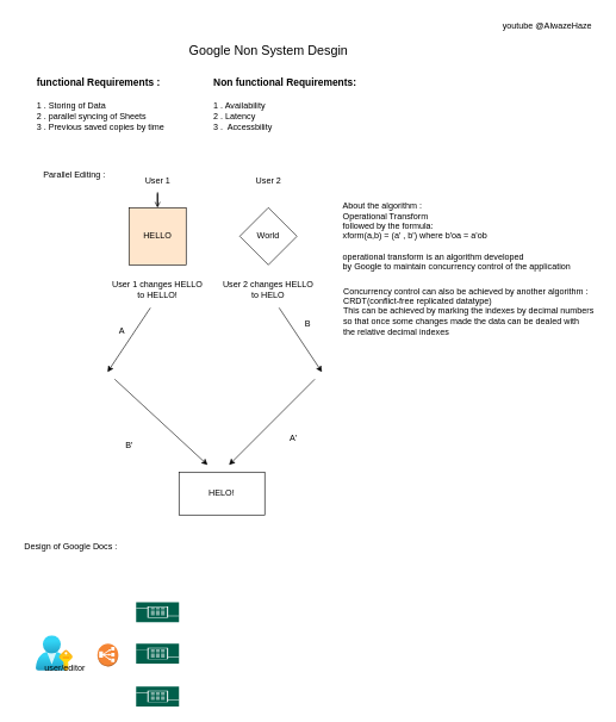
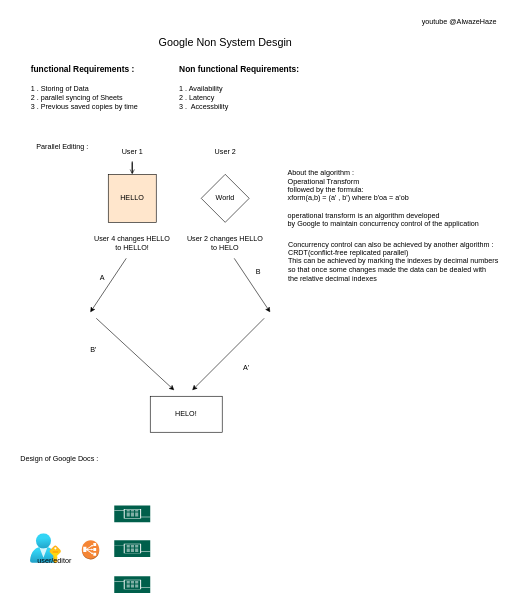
- <mxCell id="12" value="User 1 changes HELLO to HELLO!" style="text;html=1;strokeColor=none;fillColor=none;align=center;verticalAlign=middle;whiteSpace=wrap;rounded=0;" vertex="1" parent="1"><mxGeometry x="150" y="390" width="140" height="30" as="geometry" /></mxCell>
+ <mxCell id="12" value="User 4 changes HELLO to HELLO!" style="text;html=1;strokeColor=none;fillColor=none;align=center;verticalAlign=middle;whiteSpace=wrap;rounded=0;" vertex="1" parent="1"><mxGeometry x="150" y="390" width="140" height="30" as="geometry" /></mxCell>
- <mxCell id="25" value="&lt;div style=&quot;text-align: justify;&quot;&gt;Concurrency control can also be achieved by another algorithm :&amp;nbsp;&lt;/div&gt;&lt;div style=&quot;text-align: justify;&quot;&gt;CRDT(conflict-free replicated datatype)&amp;nbsp;&lt;/div&gt;&lt;div style=&quot;text-align: justify;&quot;&gt;This can be achieved by marking the indexes by decimal numbers&lt;/div&gt;&lt;div style=&quot;text-align: justify;&quot;&gt;so that once some changes made the data can be dealed with&amp;nbsp;&lt;/div&gt;&lt;div style=&quot;text-align: justify;&quot;&gt;the relative&amp;nbsp;&lt;span style=&quot;background-color: initial;&quot;&gt;decimal indexes&amp;nbsp;&lt;/span&gt;&lt;/div&gt;" style="text;html=1;align=center;verticalAlign=middle;resizable=0;points=[];autosize=1;strokeColor=none;fillColor=none;" vertex="1" parent="1"><mxGeometry x="470" y="390" width="370" height="90" as="geometry" /></mxCell>
+ <mxCell id="25" value="&lt;div style=&quot;text-align: justify;&quot;&gt;Concurrency control can also be achieved by another algorithm :&amp;nbsp;&lt;/div&gt;&lt;div style=&quot;text-align: justify;&quot;&gt;CRDT(conflict-free replicated parallel)&amp;nbsp;&lt;/div&gt;&lt;div style=&quot;text-align: justify;&quot;&gt;This can be achieved by marking the indexes by decimal numbers&lt;/div&gt;&lt;div style=&quot;text-align: justify;&quot;&gt;so that once some changes made the data can be dealed with&amp;nbsp;&lt;/div&gt;&lt;div style=&quot;text-align: justify;&quot;&gt;the relative&amp;nbsp;&lt;span style=&quot;background-color: initial;&quot;&gt;decimal indexes&amp;nbsp;&lt;/span&gt;&lt;/div&gt;" style="text;html=1;align=center;verticalAlign=middle;resizable=0;points=[];autosize=1;strokeColor=none;fillColor=none;" vertex="1" parent="1"><mxGeometry x="470" y="390" width="370" height="90" as="geometry" /></mxCell>
- <mxCell id="21" value="B'" style="text;html=1;align=center;verticalAlign=middle;resizable=0;points=[];autosize=1;strokeColor=none;fillColor=none;" vertex="1" parent="1"><mxGeometry x="165" y="608" width="30" height="30" as="geometry" /></mxCell>
+ <mxCell id="21" value="B'" style="text;html=1;align=center;verticalAlign=middle;resizable=0;points=[];autosize=1;strokeColor=none;fillColor=none;" vertex="1" parent="1"><mxGeometry x="140" y="568" width="30" height="30" as="geometry" /></mxCell>
